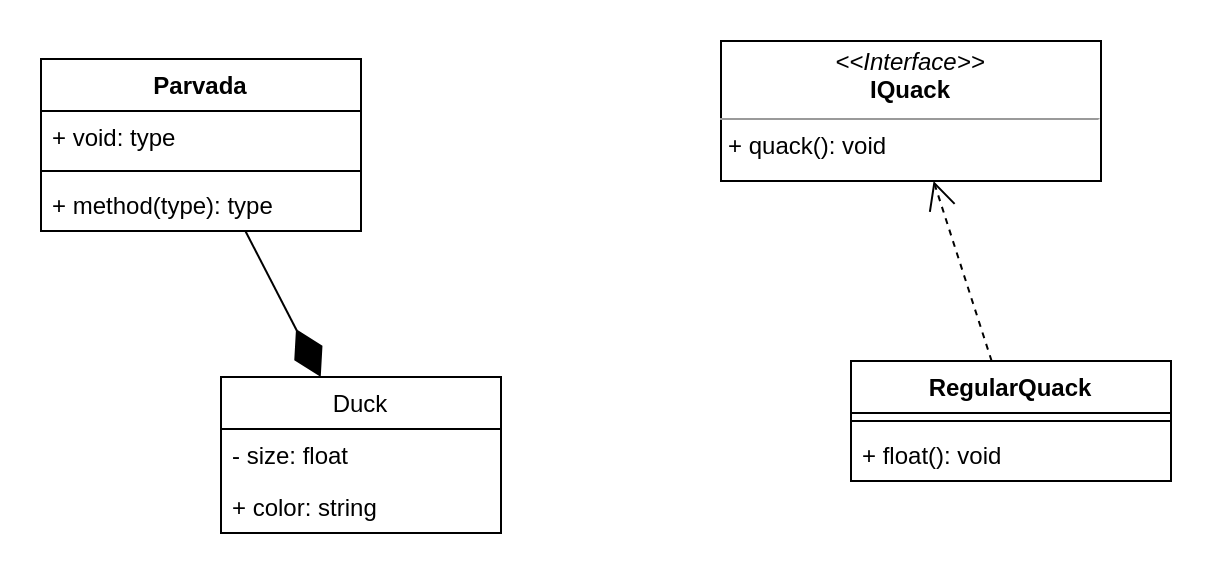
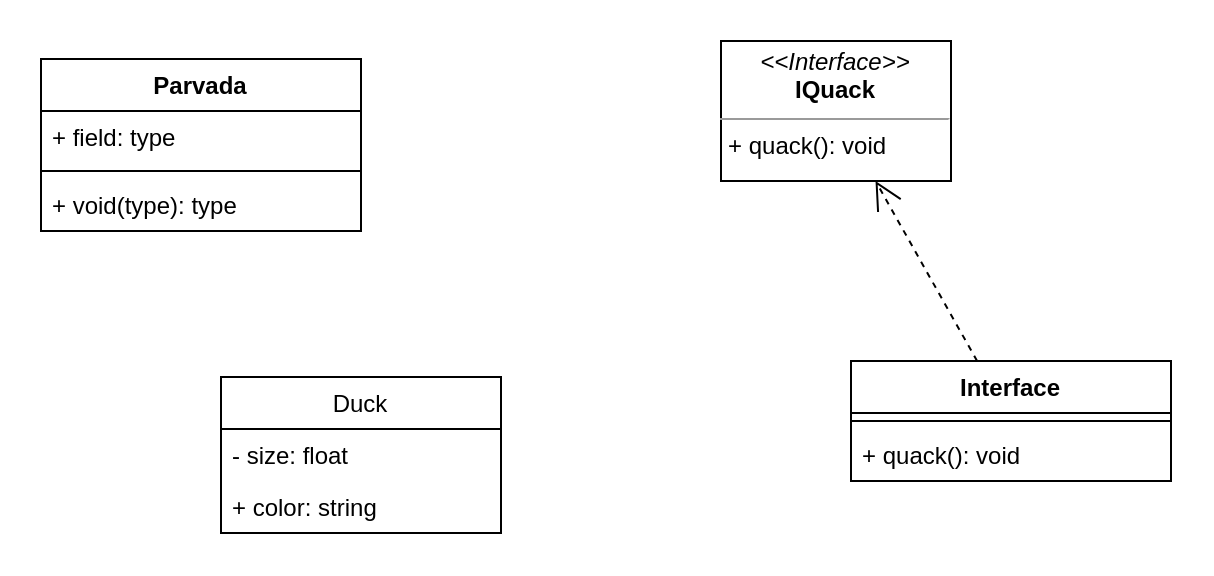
- <mxCell id="5" value="&lt;p style=&quot;margin: 0px ; margin-top: 4px ; text-align: center&quot;&gt;&lt;i&gt;&amp;lt;&amp;lt;Interface&amp;gt;&amp;gt;&lt;/i&gt;&lt;br&gt;&lt;b&gt;IQuack&lt;/b&gt;&lt;/p&gt;&lt;hr size=&quot;1&quot;&gt;&lt;p style=&quot;margin: 0px ; margin-left: 4px&quot;&gt;+ quack(): void&lt;br&gt;&lt;/p&gt;" style="verticalAlign=top;align=left;overflow=fill;fontSize=12;fontFamily=Helvetica;html=1;" vertex="1" parent="1"><mxGeometry x="360" y="20" width="190" height="70" as="geometry" /></mxCell>
+ <mxCell id="5" value="&lt;p style=&quot;margin: 0px ; margin-top: 4px ; text-align: center&quot;&gt;&lt;i&gt;&amp;lt;&amp;lt;Interface&amp;gt;&amp;gt;&lt;/i&gt;&lt;br&gt;&lt;b&gt;IQuack&lt;/b&gt;&lt;/p&gt;&lt;hr size=&quot;1&quot;&gt;&lt;p style=&quot;margin: 0px ; margin-left: 4px&quot;&gt;+ quack(): void&lt;br&gt;&lt;/p&gt;" style="verticalAlign=top;align=left;overflow=fill;fontSize=12;fontFamily=Helvetica;html=1;" vertex="1" parent="1"><mxGeometry x="360" y="20" width="115" height="70" as="geometry" /></mxCell>
- <mxCell id="10" value="+ void: type" style="text;strokeColor=none;fillColor=none;align=left;verticalAlign=top;spacingLeft=4;spacingRight=4;overflow=hidden;rotatable=0;points=[[0,0.5],[1,0.5]];portConstraint=eastwest;" vertex="1" parent="9"><mxGeometry y="26" width="160" height="26" as="geometry" /></mxCell>
+ <mxCell id="10" value="+ field: type" style="text;strokeColor=none;fillColor=none;align=left;verticalAlign=top;spacingLeft=4;spacingRight=4;overflow=hidden;rotatable=0;points=[[0,0.5],[1,0.5]];portConstraint=eastwest;" vertex="1" parent="9"><mxGeometry y="26" width="160" height="26" as="geometry" /></mxCell>
- <mxCell id="12" value="+ method(type): type" style="text;strokeColor=none;fillColor=none;align=left;verticalAlign=top;spacingLeft=4;spacingRight=4;overflow=hidden;rotatable=0;points=[[0,0.5],[1,0.5]];portConstraint=eastwest;" vertex="1" parent="9"><mxGeometry y="60" width="160" height="26" as="geometry" /></mxCell>
+ <mxCell id="12" value="+ void(type): type" style="text;strokeColor=none;fillColor=none;align=left;verticalAlign=top;spacingLeft=4;spacingRight=4;overflow=hidden;rotatable=0;points=[[0,0.5],[1,0.5]];portConstraint=eastwest;" vertex="1" parent="9"><mxGeometry y="60" width="160" height="26" as="geometry" /></mxCell>
- <mxCell id="13" value="" style="endArrow=diamondThin;endFill=1;endSize=24;html=1;" edge="1" parent="1" source="9" target="2"><mxGeometry width="160" relative="1" as="geometry"><mxPoint x="-60" y="267" as="sourcePoint" /><mxPoint x="100" y="267" as="targetPoint" /></mxGeometry></mxCell>
- <mxCell id="6" value="RegularQuack" style="swimlane;fontStyle=1;align=center;verticalAlign=top;childLayout=stackLayout;horizontal=1;startSize=26;horizontalStack=0;resizeParent=1;resizeParentMax=0;resizeLast=0;collapsible=1;marginBottom=0;" vertex="1" parent="1"><mxGeometry x="425" y="180" width="160" height="60" as="geometry" /></mxCell>
+ <mxCell id="6" value="Interface" style="swimlane;fontStyle=1;align=center;verticalAlign=top;childLayout=stackLayout;horizontal=1;startSize=26;horizontalStack=0;resizeParent=1;resizeParentMax=0;resizeLast=0;collapsible=1;marginBottom=0;" vertex="1" parent="1"><mxGeometry x="425" y="180" width="160" height="60" as="geometry" /></mxCell>
- <mxCell id="8" value="+ float(): void" style="text;strokeColor=none;fillColor=none;align=left;verticalAlign=top;spacingLeft=4;spacingRight=4;overflow=hidden;rotatable=0;points=[[0,0.5],[1,0.5]];portConstraint=eastwest;" vertex="1" parent="6"><mxGeometry y="34" width="160" height="26" as="geometry" /></mxCell>
+ <mxCell id="8" value="+ quack(): void" style="text;strokeColor=none;fillColor=none;align=left;verticalAlign=top;spacingLeft=4;spacingRight=4;overflow=hidden;rotatable=0;points=[[0,0.5],[1,0.5]];portConstraint=eastwest;" vertex="1" parent="6"><mxGeometry y="34" width="160" height="26" as="geometry" /></mxCell>
